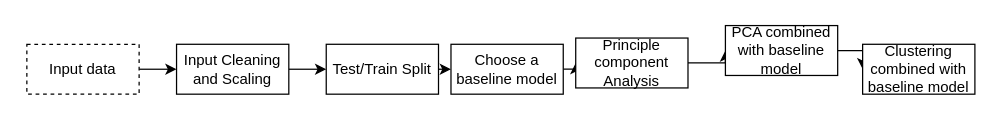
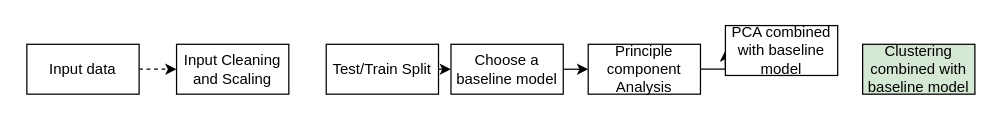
- <mxCell id="12" style="edgeStyle=orthogonalEdgeStyle;rounded=0;orthogonalLoop=1;jettySize=auto;html=1;exitX=1;exitY=0.5;exitDx=0;exitDy=0;entryX=0;entryY=0.5;entryDx=0;entryDy=0;" edge="1" parent="1" source="13" target="14"><mxGeometry relative="1" as="geometry" /></mxCell>
- <mxCell id="11" value="Principle component Analysis" style="rounded=0;whiteSpace=wrap;html=1;" vertex="1" parent="1"><mxGeometry x="460" y="30" width="90" height="40" as="geometry" /></mxCell>
+ <mxCell id="11" value="Principle component Analysis" style="rounded=0;whiteSpace=wrap;html=1;" vertex="1" parent="1"><mxGeometry x="470" y="35" width="90" height="40" as="geometry" /></mxCell>
- <mxCell id="3" value="Input data" style="rounded=0;whiteSpace=wrap;html=1;dashed=1;" vertex="1" parent="1"><mxGeometry x="20" y="35" width="90" height="40" as="geometry" /></mxCell>
+ <mxCell id="3" value="Input data" style="rounded=0;whiteSpace=wrap;html=1;" vertex="1" parent="1"><mxGeometry x="20" y="35" width="90" height="40" as="geometry" /></mxCell>
- <mxCell id="2" style="edgeStyle=orthogonalEdgeStyle;rounded=0;orthogonalLoop=1;jettySize=auto;html=1;exitX=1;exitY=0.5;exitDx=0;exitDy=0;entryX=0;entryY=0.5;entryDx=0;entryDy=0;" edge="1" parent="1" source="3" target="5"><mxGeometry relative="1" as="geometry" /></mxCell>
+ <mxCell id="2" style="edgeStyle=orthogonalEdgeStyle;rounded=0;orthogonalLoop=1;jettySize=auto;html=1;exitX=1;exitY=0.5;exitDx=0;exitDy=0;entryX=0;entryY=0.5;entryDx=0;entryDy=0;dashed=1;" edge="1" parent="1" source="3" target="5"><mxGeometry relative="1" as="geometry" /></mxCell>
- <mxCell id="4" style="edgeStyle=orthogonalEdgeStyle;rounded=0;orthogonalLoop=1;jettySize=auto;html=1;exitX=1;exitY=0.5;exitDx=0;exitDy=0;entryX=0;entryY=0.5;entryDx=0;entryDy=0;" edge="1" parent="1" source="5" target="7"><mxGeometry relative="1" as="geometry" /></mxCell>
- <mxCell id="14" value="Clustering combined with baseline model" style="rounded=0;whiteSpace=wrap;html=1;" vertex="1" parent="1"><mxGeometry x="690" y="35" width="90" height="40" as="geometry" /></mxCell>
+ <mxCell id="14" value="Clustering combined with baseline model" style="rounded=0;whiteSpace=wrap;html=1;fillColor=#d5e8d4;" vertex="1" parent="1"><mxGeometry x="690" y="35" width="90" height="40" as="geometry" /></mxCell>
